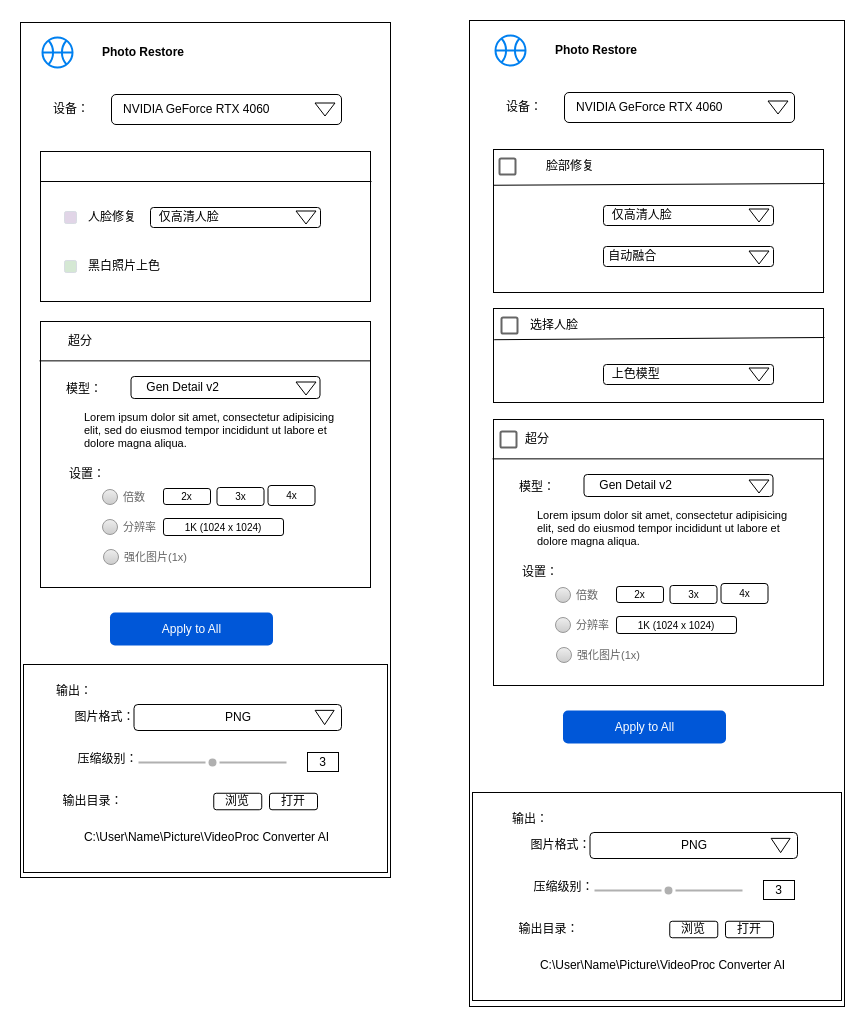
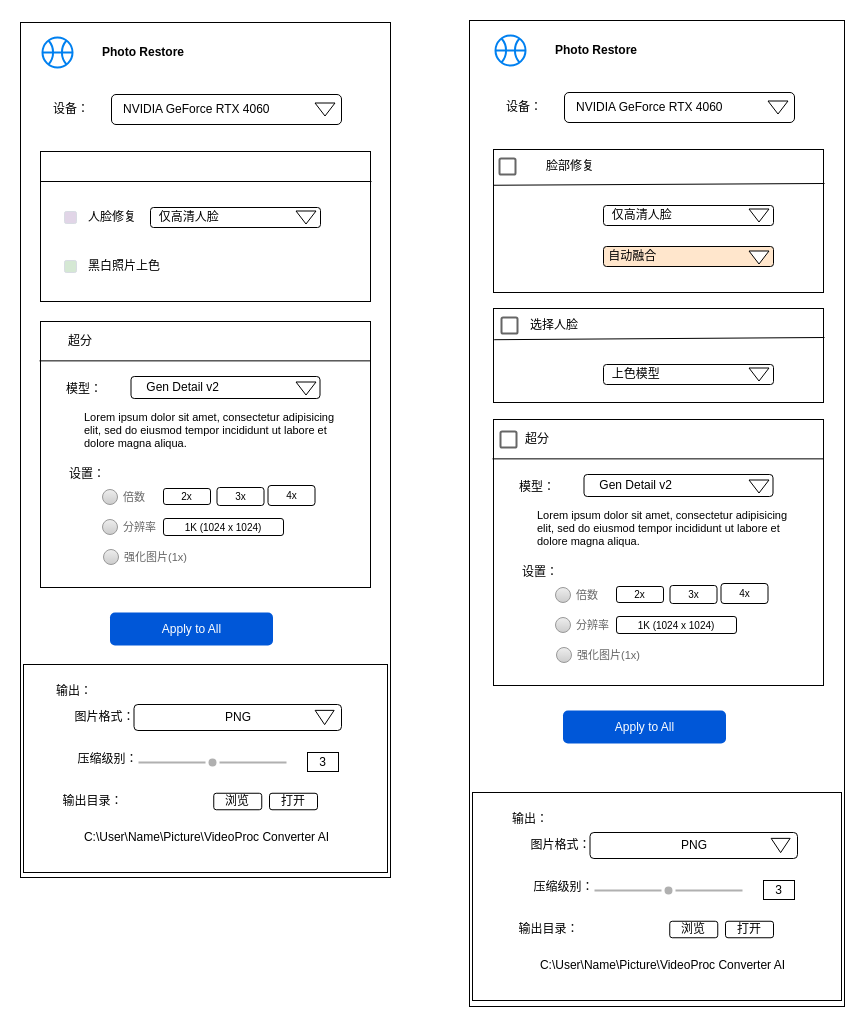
- <mxCell id="65" value="&amp;nbsp;自动融合" style="rounded=1;whiteSpace=wrap;html=1;align=left;" parent="59" vertex="1"><mxGeometry x="110" y="97" width="170" height="20" as="geometry" /></mxCell>
+ <mxCell id="65" value="&amp;nbsp;自动融合" style="rounded=1;whiteSpace=wrap;html=1;align=left;fillColor=#ffe6cc;" parent="59" vertex="1"><mxGeometry x="110" y="97" width="170" height="20" as="geometry" /></mxCell>
